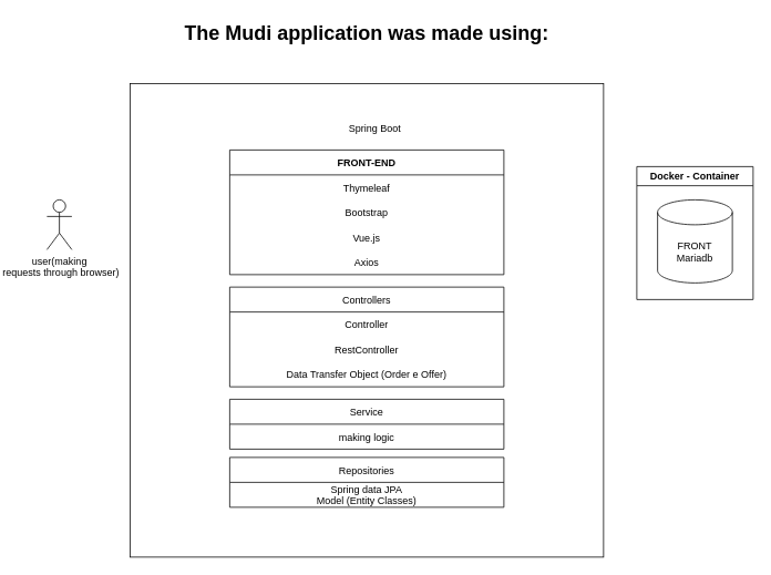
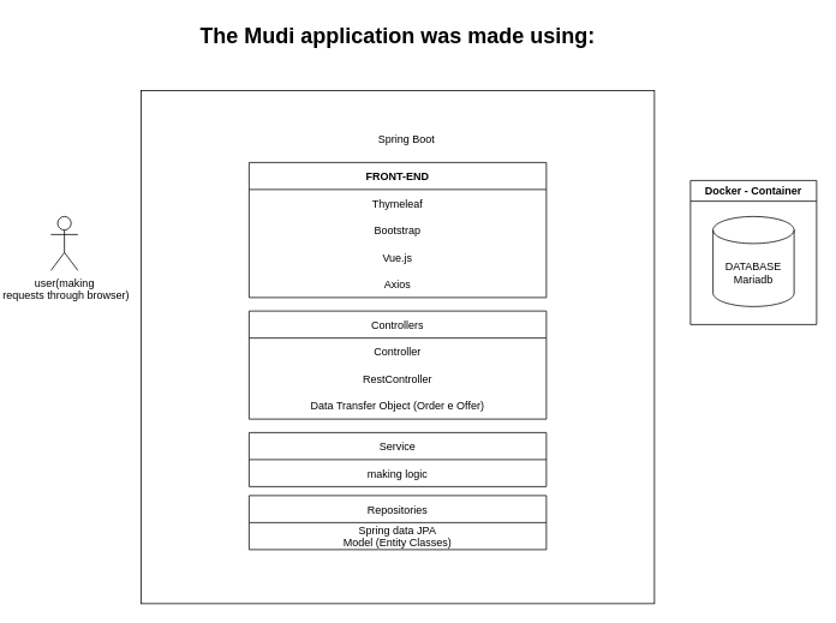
- <mxCell id="17" value="FRONT&lt;br&gt;Mariadb" style="shape=cylinder3;whiteSpace=wrap;html=1;boundedLbl=1;backgroundOutline=1;size=15;" parent="16" vertex="1"><mxGeometry x="25" y="40" width="90" height="100" as="geometry" /></mxCell>
+ <mxCell id="17" value="DATABASE&lt;br&gt;Mariadb" style="shape=cylinder3;whiteSpace=wrap;html=1;boundedLbl=1;backgroundOutline=1;size=15;" parent="16" vertex="1"><mxGeometry x="25" y="40" width="90" height="100" as="geometry" /></mxCell>
